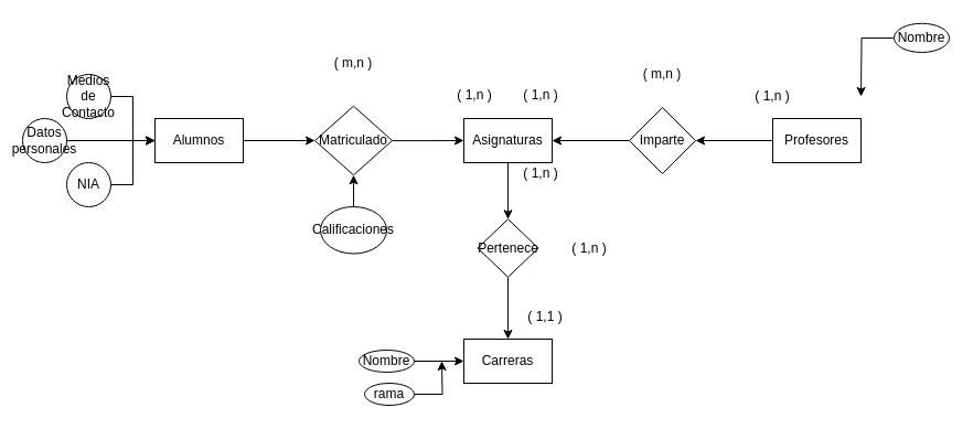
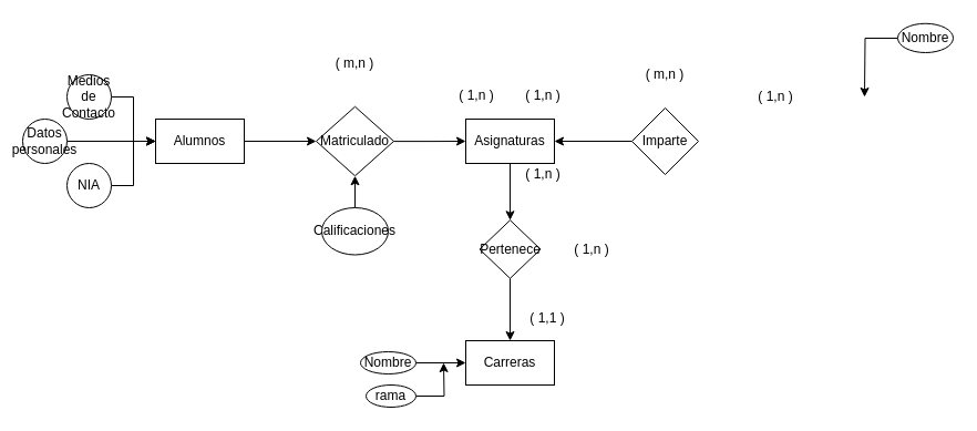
- <mxCell id="24" style="edgeStyle=orthogonalEdgeStyle;rounded=0;orthogonalLoop=1;jettySize=auto;html=1;entryX=1;entryY=0.5;entryDx=0;entryDy=0;" edge="1" parent="1" source="25" target="27"><mxGeometry relative="1" as="geometry" /></mxCell>
- <mxCell id="25" value="Profesores&lt;br&gt;" style="rounded=0;whiteSpace=wrap;html=1;" vertex="1" parent="1"><mxGeometry x="700" y="107" width="80" height="40" as="geometry" /></mxCell>
